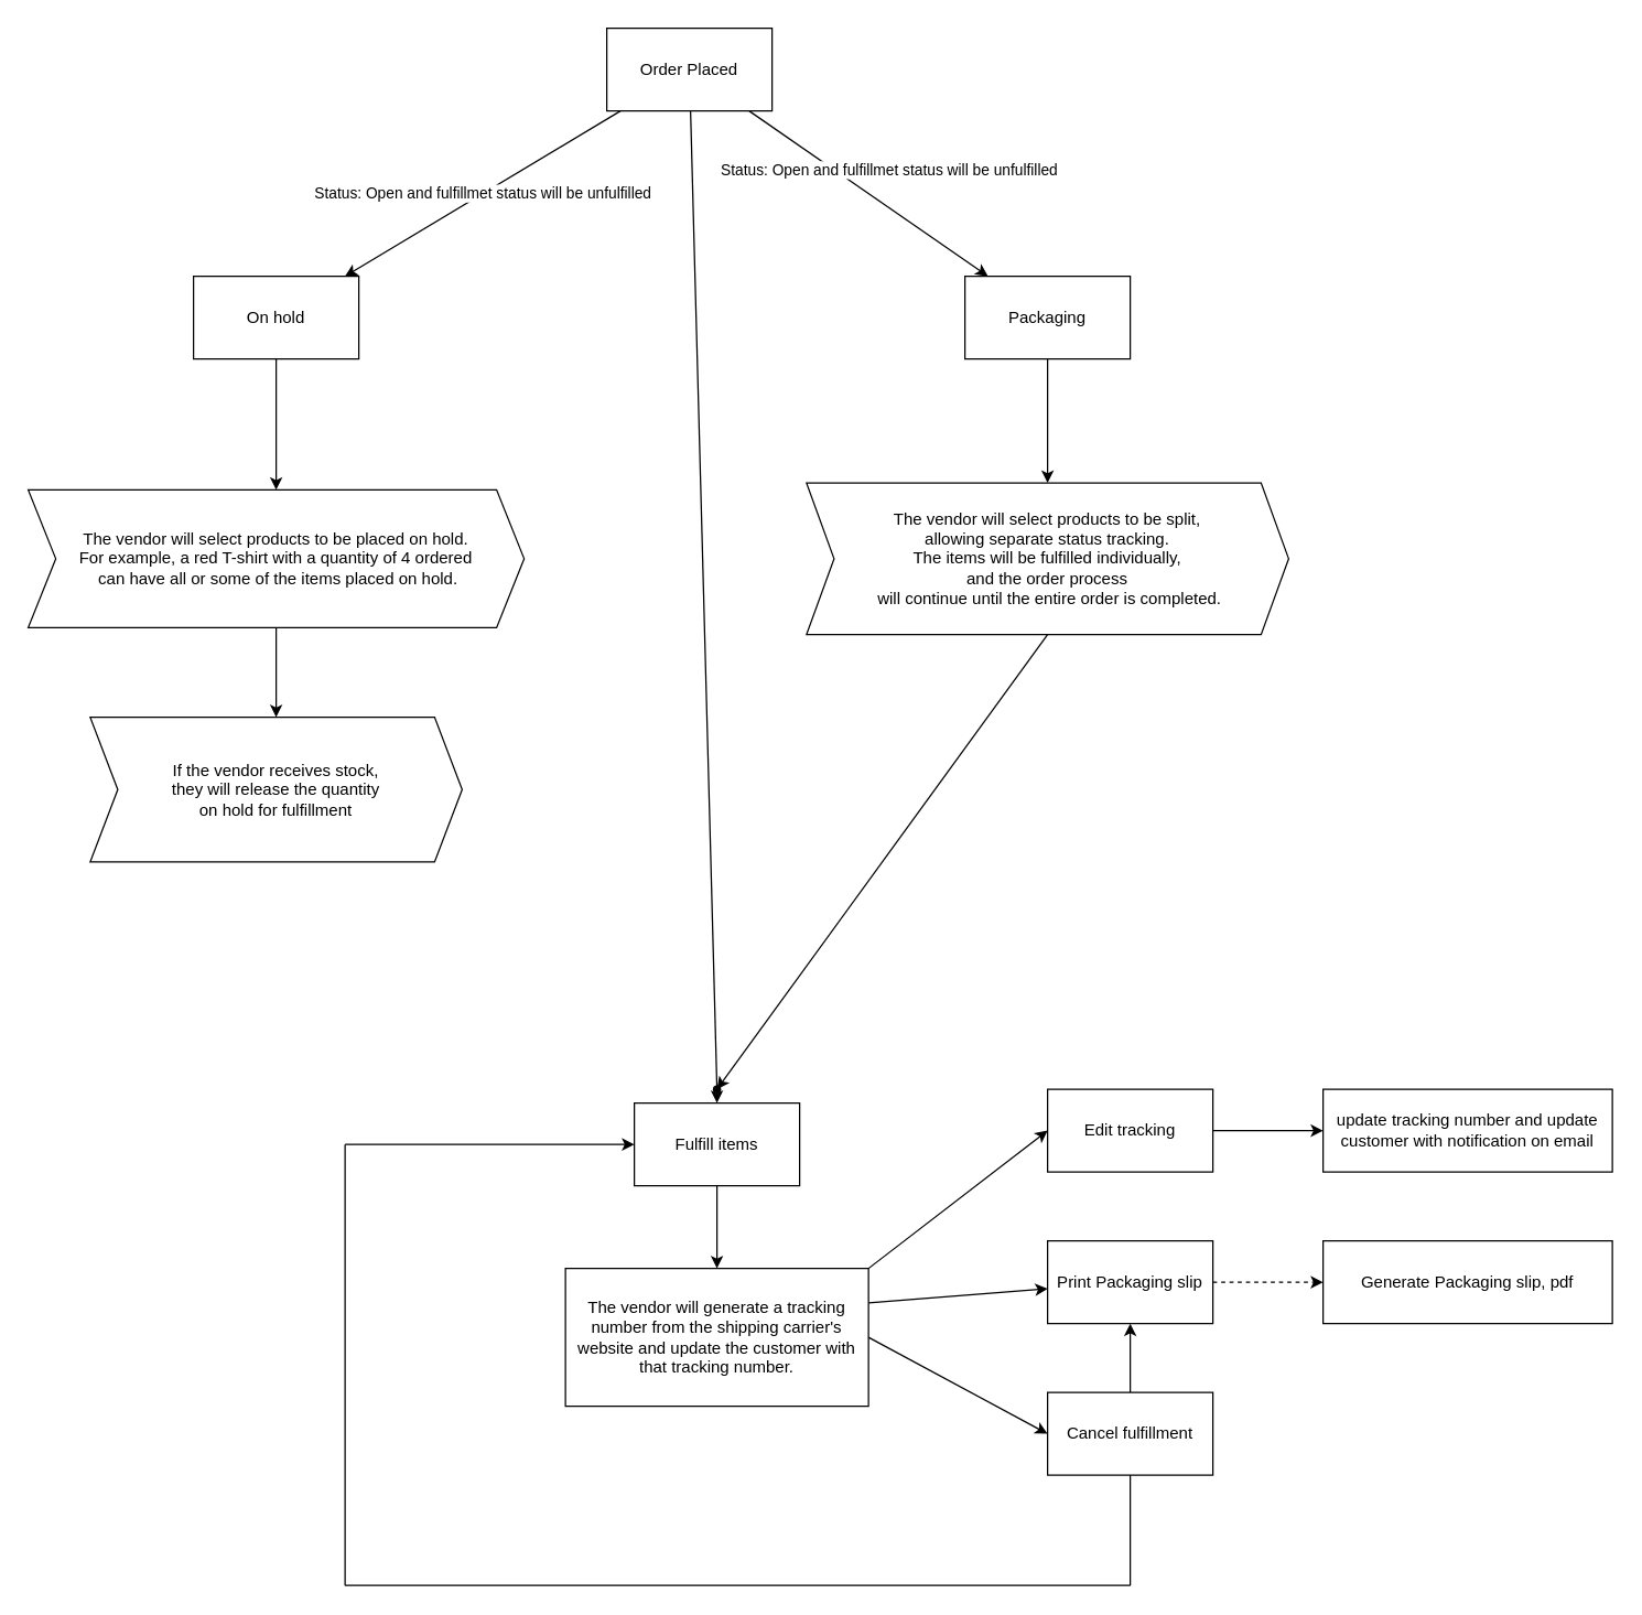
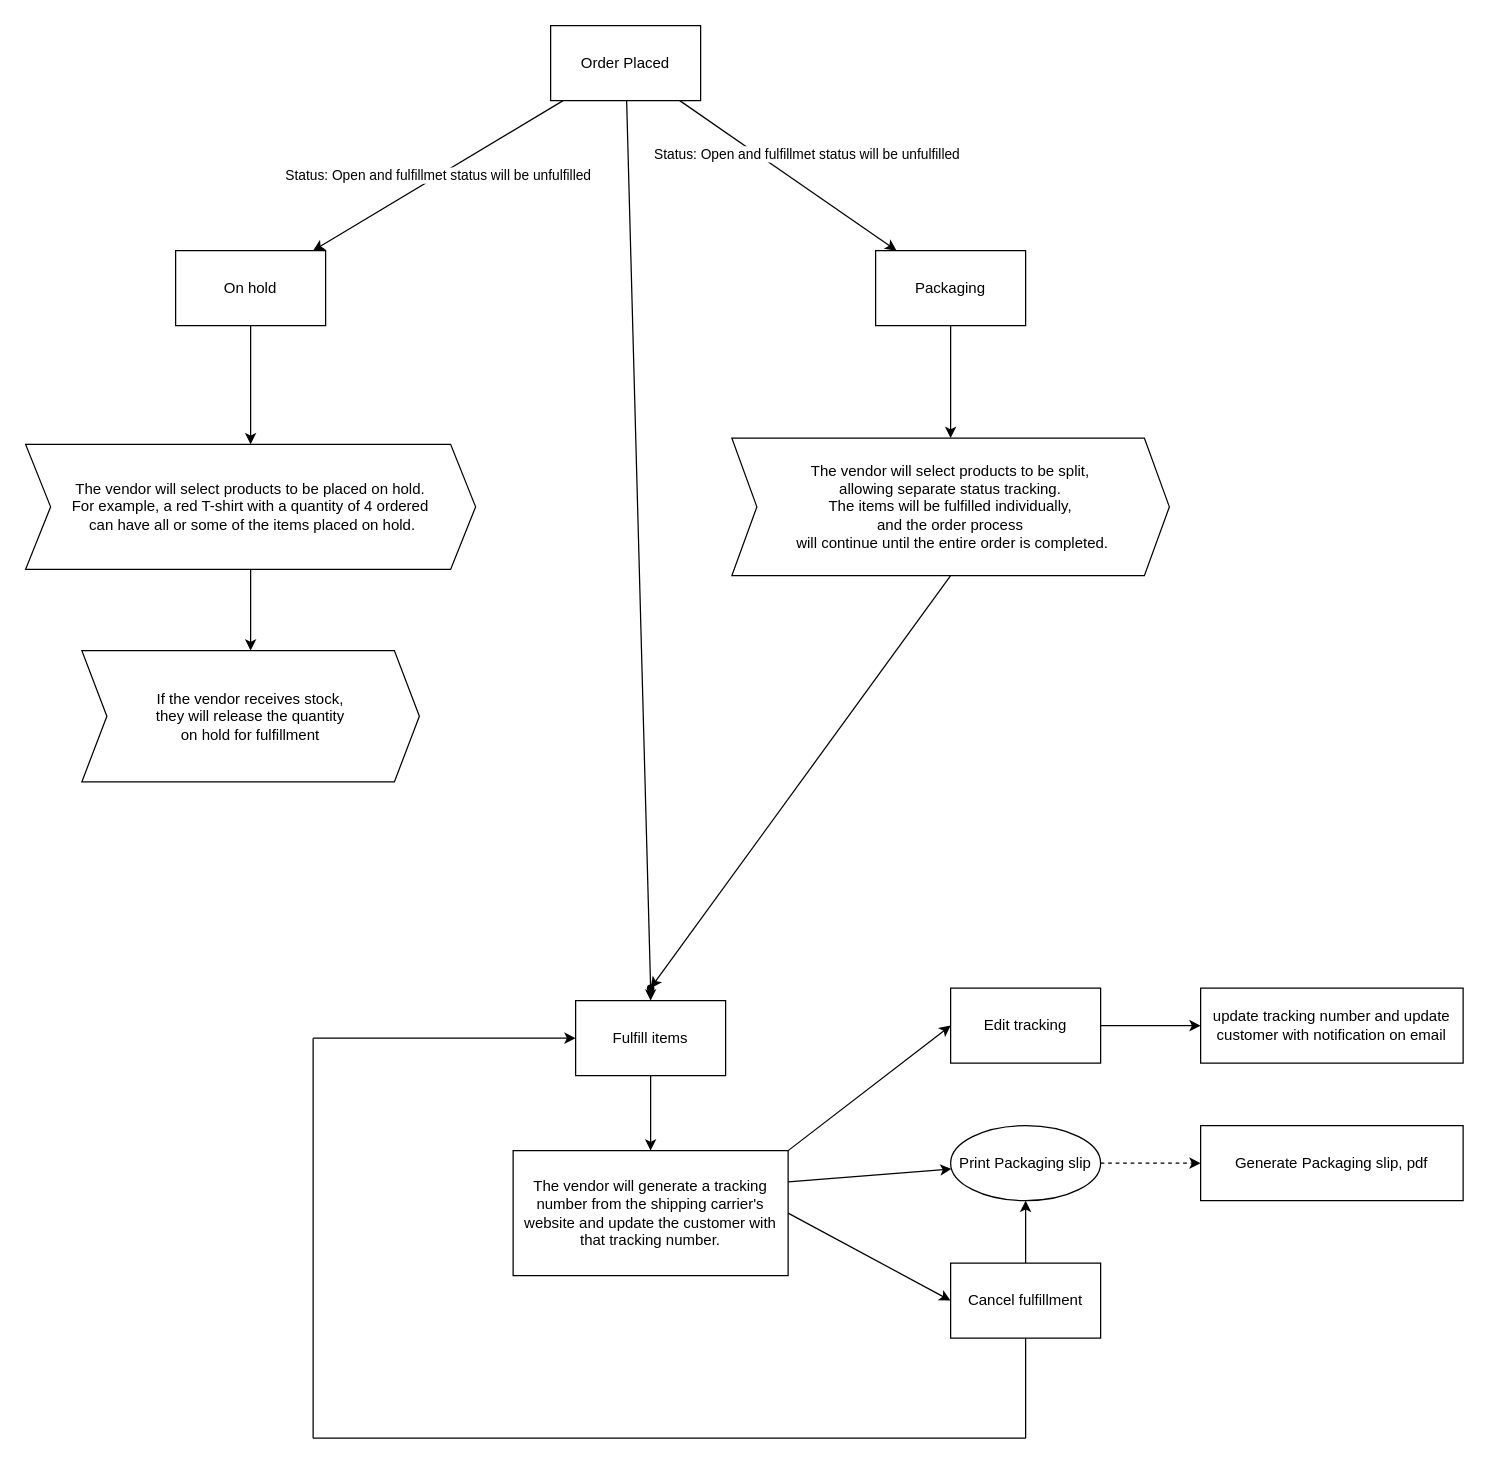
- <mxCell id="26" value="Print Packaging slip" style="whiteSpace=wrap;html=1;rounded=0;" vertex="1" parent="1"><mxGeometry x="760" y="900" width="120" height="60" as="geometry" /></mxCell>
+ <mxCell id="26" value="Print Packaging slip" style="ellipse;whiteSpace=wrap;html=1;" vertex="1" parent="1"><mxGeometry x="760" y="900" width="120" height="60" as="geometry" /></mxCell>
